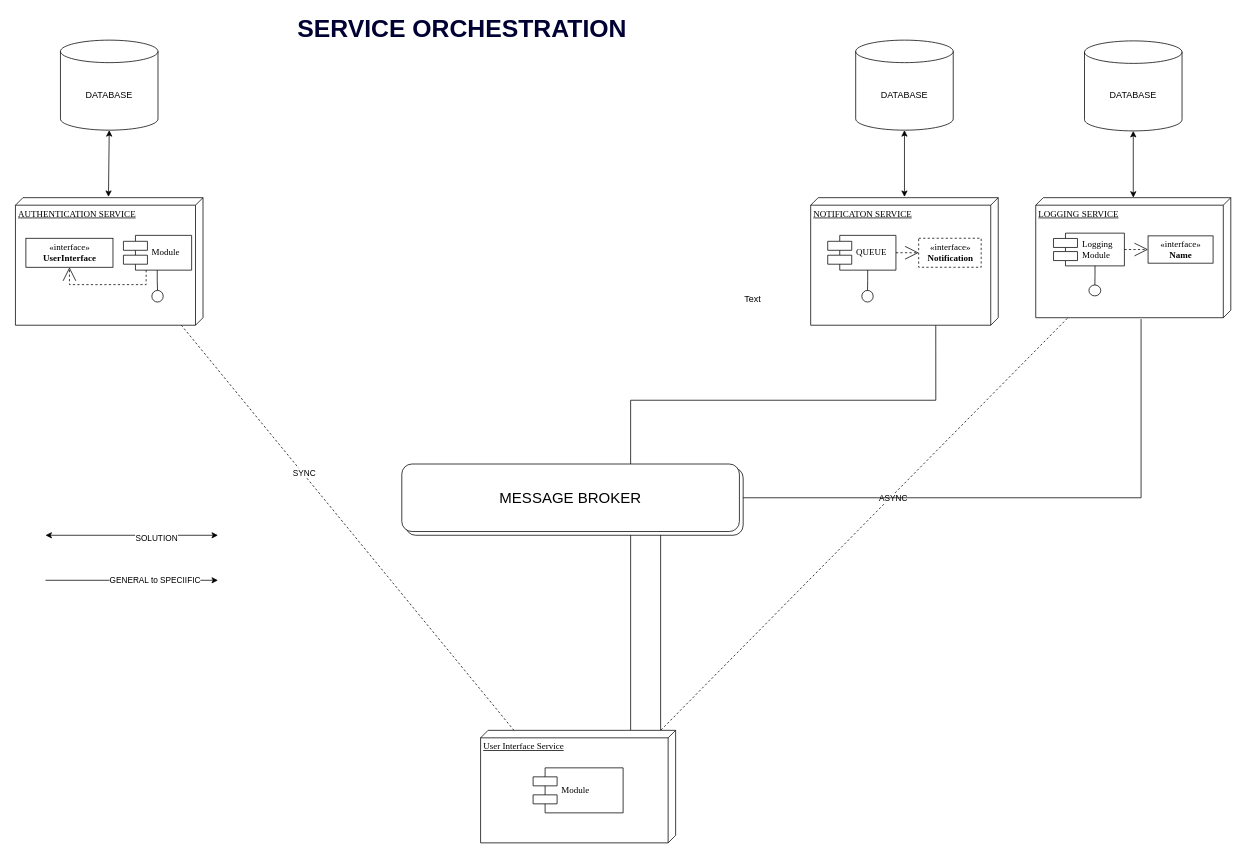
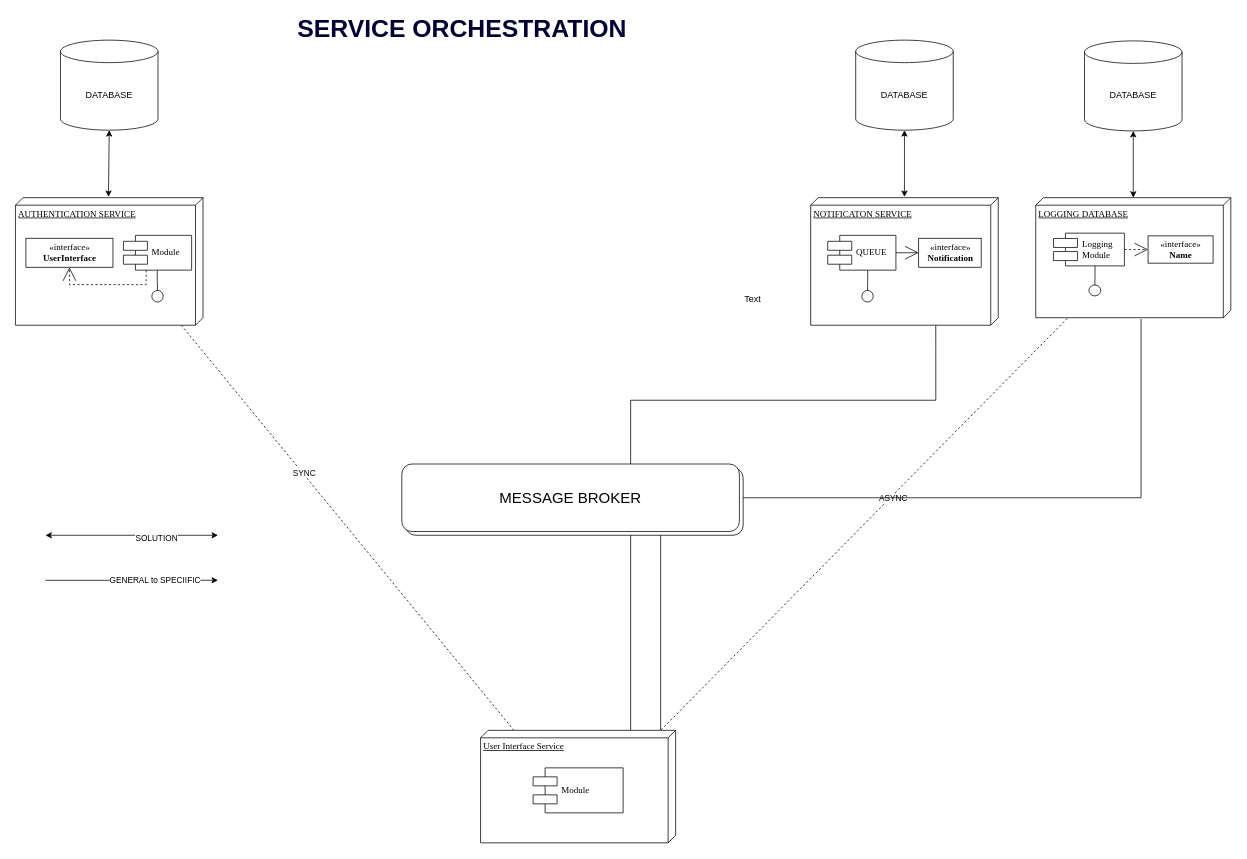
- <mxCell id="27" value="LOGGING SERVICE" style="verticalAlign=top;align=left;spacingTop=8;spacingLeft=2;spacingRight=12;shape=cube;size=10;direction=south;fontStyle=4;html=1;rounded=0;shadow=0;comic=0;labelBackgroundColor=none;strokeWidth=1;fontFamily=Verdana;fontSize=12" parent="26" vertex="1"><mxGeometry width="260" height="160" as="geometry" /></mxCell>
+ <mxCell id="27" value="LOGGING DATABASE" style="verticalAlign=top;align=left;spacingTop=8;spacingLeft=2;spacingRight=12;shape=cube;size=10;direction=south;fontStyle=4;html=1;rounded=0;shadow=0;comic=0;labelBackgroundColor=none;strokeWidth=1;fontFamily=Verdana;fontSize=12" parent="26" vertex="1"><mxGeometry width="260" height="160" as="geometry" /></mxCell>
- <mxCell id="25" style="edgeStyle=orthogonalEdgeStyle;rounded=0;html=1;dashed=1;labelBackgroundColor=none;startArrow=none;startFill=0;startSize=8;endArrow=open;endFill=0;endSize=16;fontFamily=Verdana;fontSize=12;" parent="19" source="21" target="22" edge="1"><mxGeometry relative="1" as="geometry" /></mxCell>
+ <mxCell id="25" style="edgeStyle=orthogonalEdgeStyle;rounded=0;html=1;dashed=0;labelBackgroundColor=none;startArrow=none;startFill=0;startSize=8;endArrow=open;endFill=0;endSize=16;fontFamily=Verdana;fontSize=12;" parent="19" source="21" target="22" edge="1"><mxGeometry relative="1" as="geometry" /></mxCell>
- <mxCell id="22" value="«interface»&lt;br&gt;&lt;b&gt;Notification&lt;/b&gt;" style="html=1;rounded=0;shadow=0;comic=0;labelBackgroundColor=none;strokeWidth=1;fontFamily=Verdana;fontSize=12;align=center;dashed=1;" parent="19" vertex="1"><mxGeometry x="143.939" y="54.091" width="83.333" height="38.636" as="geometry" /></mxCell>
+ <mxCell id="22" value="«interface»&lt;br&gt;&lt;b&gt;Notification&lt;/b&gt;" style="html=1;rounded=0;shadow=0;comic=0;labelBackgroundColor=none;strokeWidth=1;fontFamily=Verdana;fontSize=12;align=center;" parent="19" vertex="1"><mxGeometry x="143.939" y="54.091" width="83.333" height="38.636" as="geometry" /></mxCell>
